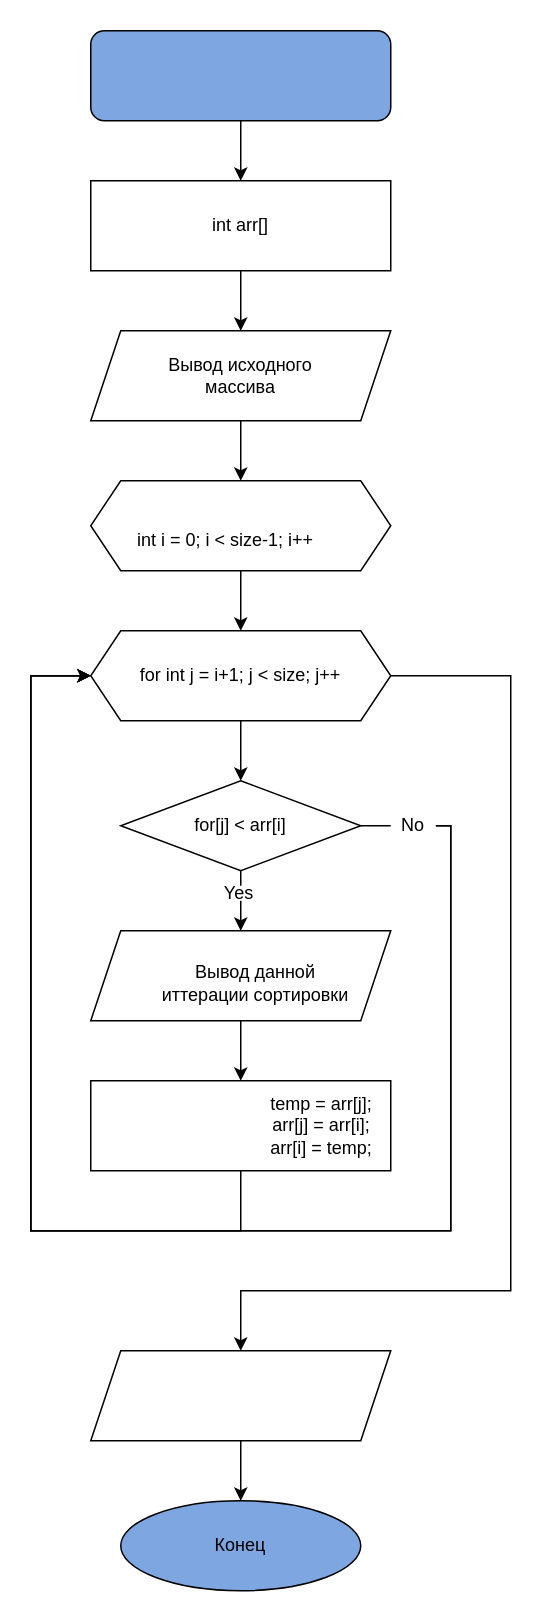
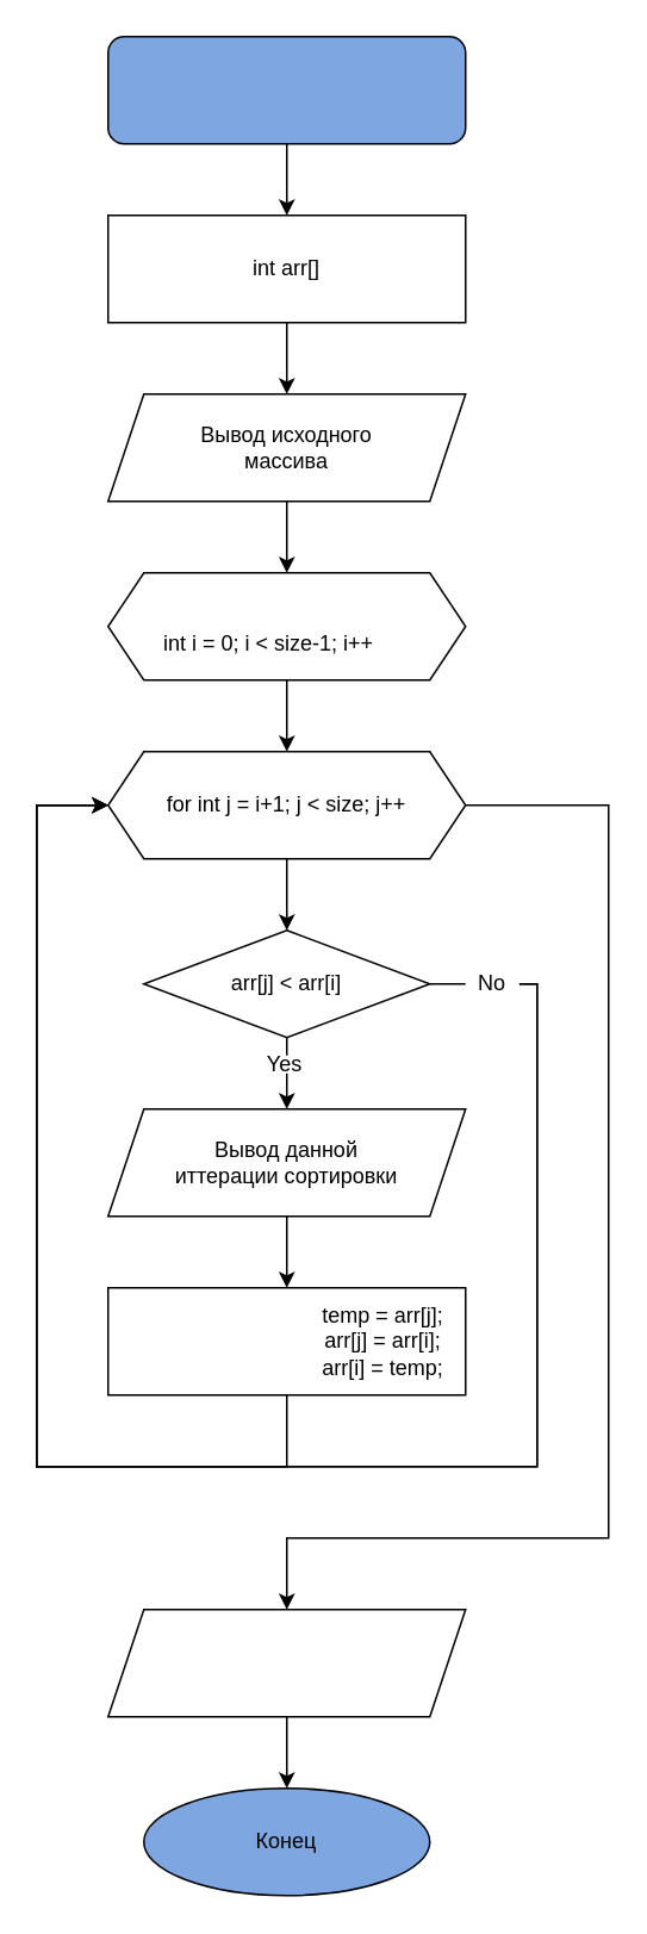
- <mxCell id="23" value="for[j] &amp;lt; arr[i]" style="text;html=1;strokeColor=none;fillColor=none;align=center;verticalAlign=middle;whiteSpace=wrap;rounded=0;" parent="1" vertex="1"><mxGeometry x="125" y="535" width="70" height="30" as="geometry" /></mxCell>
+ <mxCell id="23" value="arr[j] &amp;lt; arr[i]" style="text;html=1;strokeColor=none;fillColor=none;align=center;verticalAlign=middle;whiteSpace=wrap;rounded=0;" parent="1" vertex="1"><mxGeometry x="125" y="535" width="70" height="30" as="geometry" /></mxCell>
- <mxCell id="19" value="Вывод данной иттерации сортировки" style="text;html=1;strokeColor=none;fillColor=none;align=center;verticalAlign=middle;whiteSpace=wrap;rounded=0;" parent="1" vertex="1"><mxGeometry x="100" y="640" width="140" height="30" as="geometry" /></mxCell>
+ <mxCell id="19" value="Вывод данной иттерации сортировки" style="text;html=1;strokeColor=none;fillColor=none;align=center;verticalAlign=middle;whiteSpace=wrap;rounded=0;" parent="1" vertex="1"><mxGeometry x="90" y="635" width="140" height="30" as="geometry" /></mxCell>
